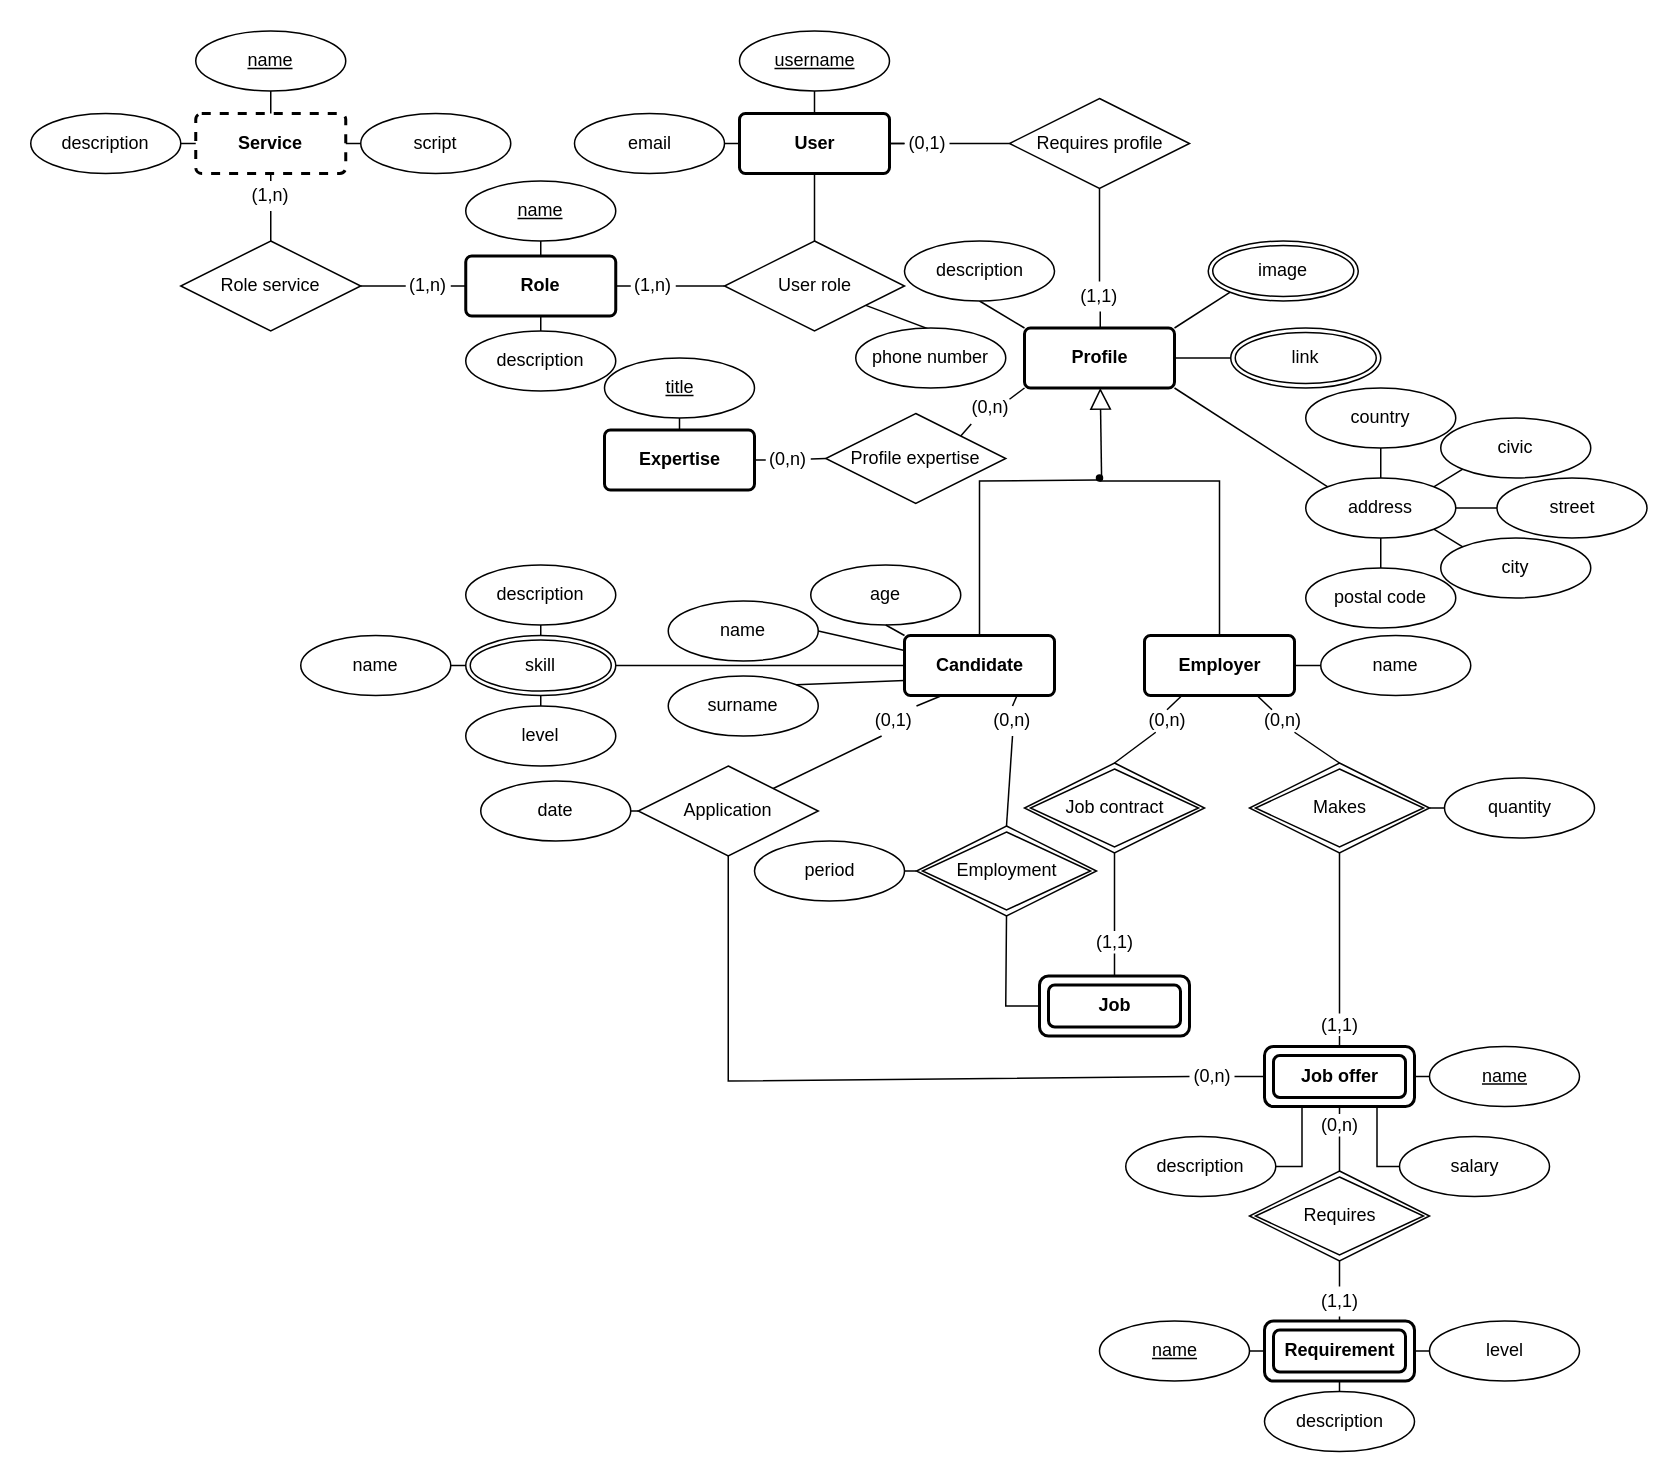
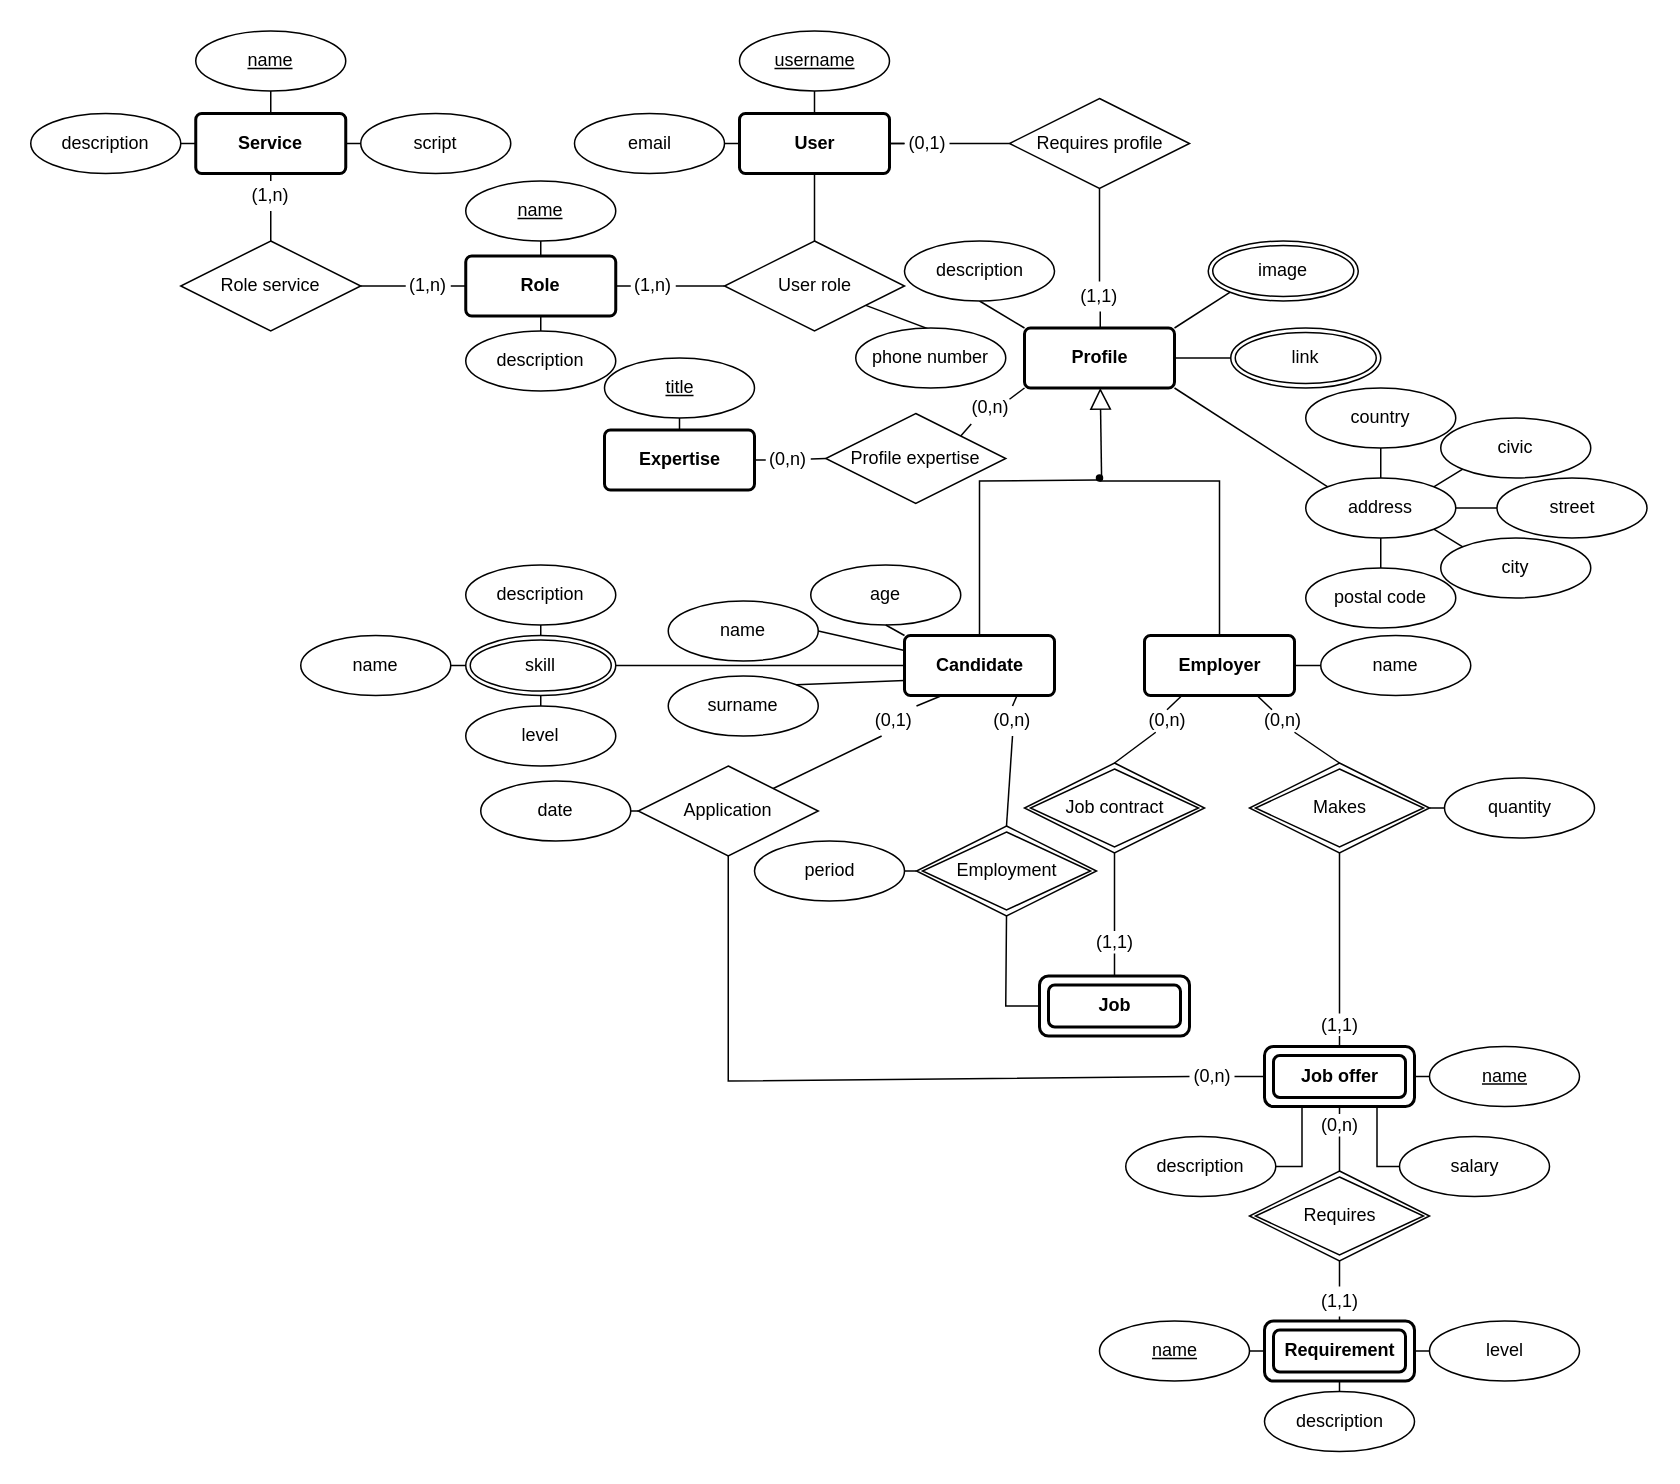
- <mxCell id="50" value="&lt;b&gt;Service&lt;/b&gt;" style="rounded=1;arcSize=10;whiteSpace=wrap;html=1;align=center;strokeWidth=2;dashed=1;" vertex="1" parent="1"><mxGeometry x="130" y="75" width="100" height="40" as="geometry" /></mxCell>
+ <mxCell id="50" value="&lt;b&gt;Service&lt;/b&gt;" style="rounded=1;arcSize=10;whiteSpace=wrap;html=1;align=center;strokeWidth=2;" vertex="1" parent="1"><mxGeometry x="130" y="75" width="100" height="40" as="geometry" /></mxCell>
